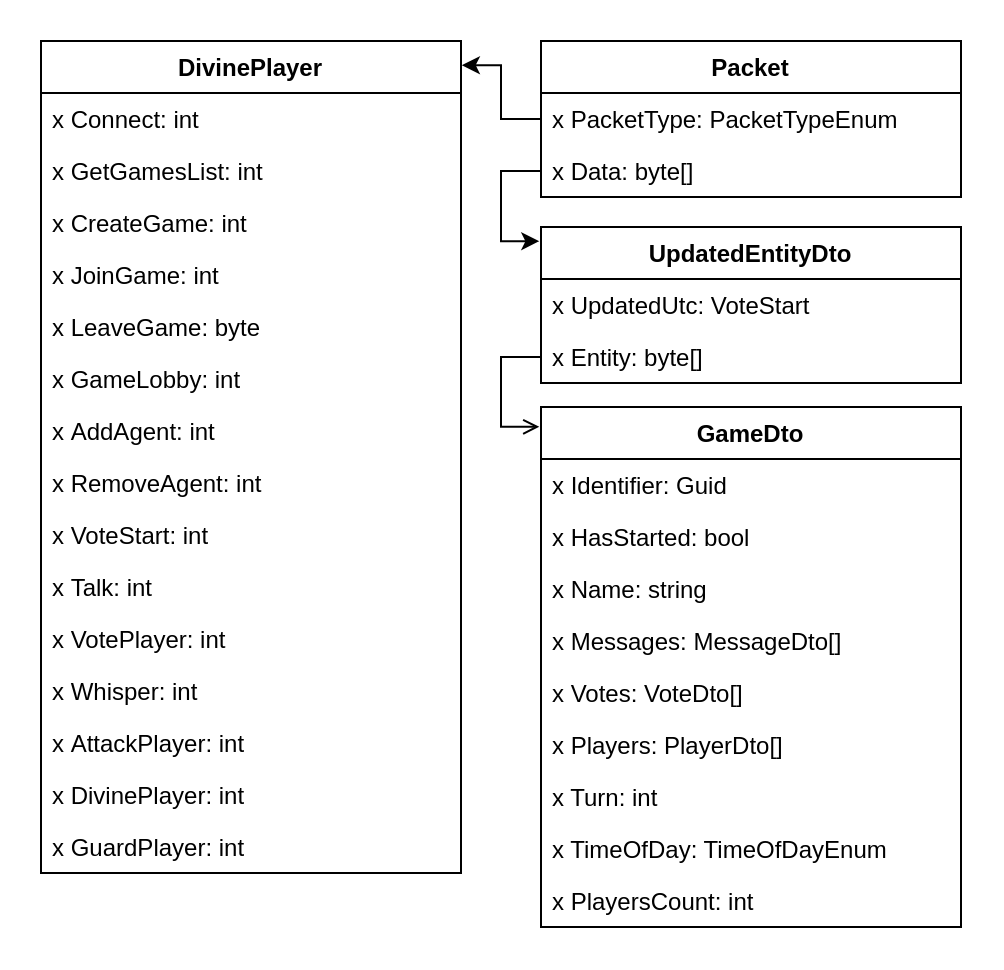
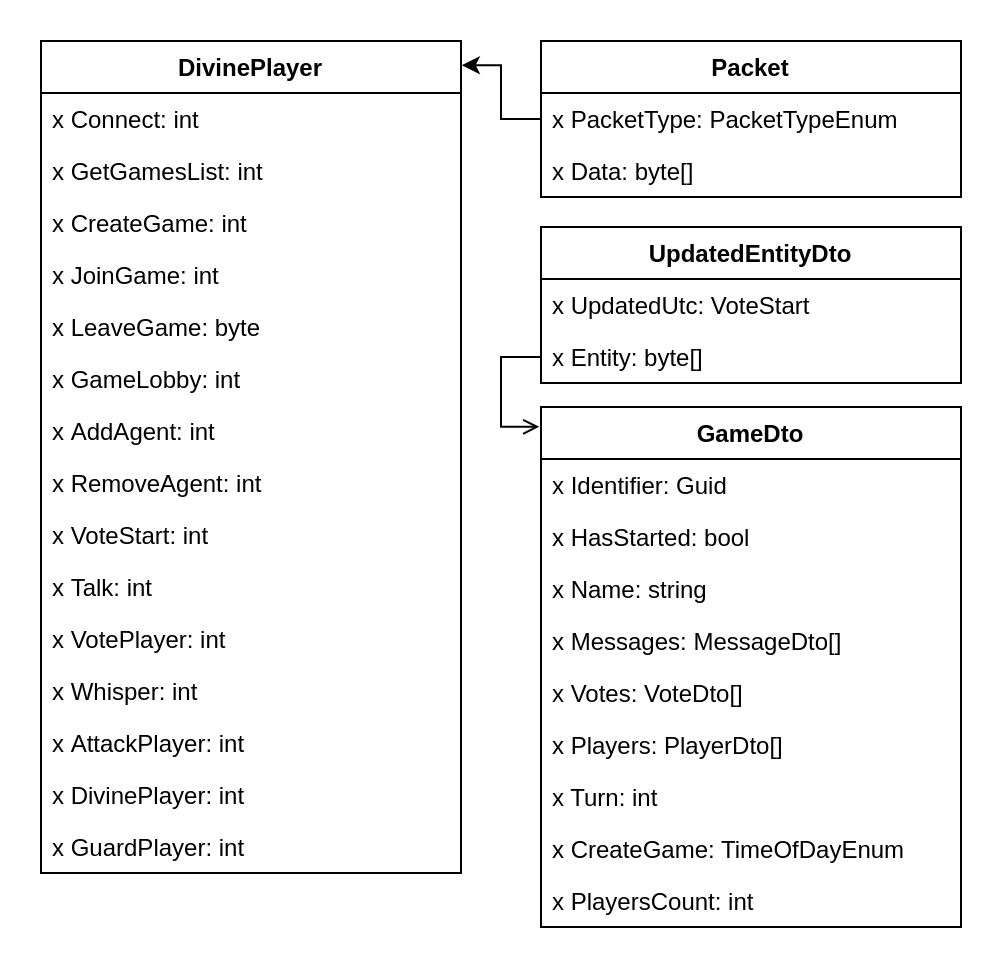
- <mxCell id="35" style="edgeStyle=orthogonalEdgeStyle;rounded=0;orthogonalLoop=1;jettySize=auto;html=1;entryX=-0.004;entryY=0.091;entryDx=0;entryDy=0;entryPerimeter=0;" edge="1" parent="1" source="5" target="32"><mxGeometry relative="1" as="geometry" /></mxCell>
- <mxCell id="30" value="x TimeOfDay: TimeOfDayEnum" style="text;strokeColor=none;fillColor=none;align=left;verticalAlign=top;spacingLeft=4;spacingRight=4;overflow=hidden;rotatable=0;points=[[0,0.5],[1,0.5]];portConstraint=eastwest;" parent="22" vertex="1"><mxGeometry y="208" width="210" height="26" as="geometry" /></mxCell>
+ <mxCell id="30" value="x CreateGame: TimeOfDayEnum" style="text;strokeColor=none;fillColor=none;align=left;verticalAlign=top;spacingLeft=4;spacingRight=4;overflow=hidden;rotatable=0;points=[[0,0.5],[1,0.5]];portConstraint=eastwest;" parent="22" vertex="1"><mxGeometry y="208" width="210" height="26" as="geometry" /></mxCell>
